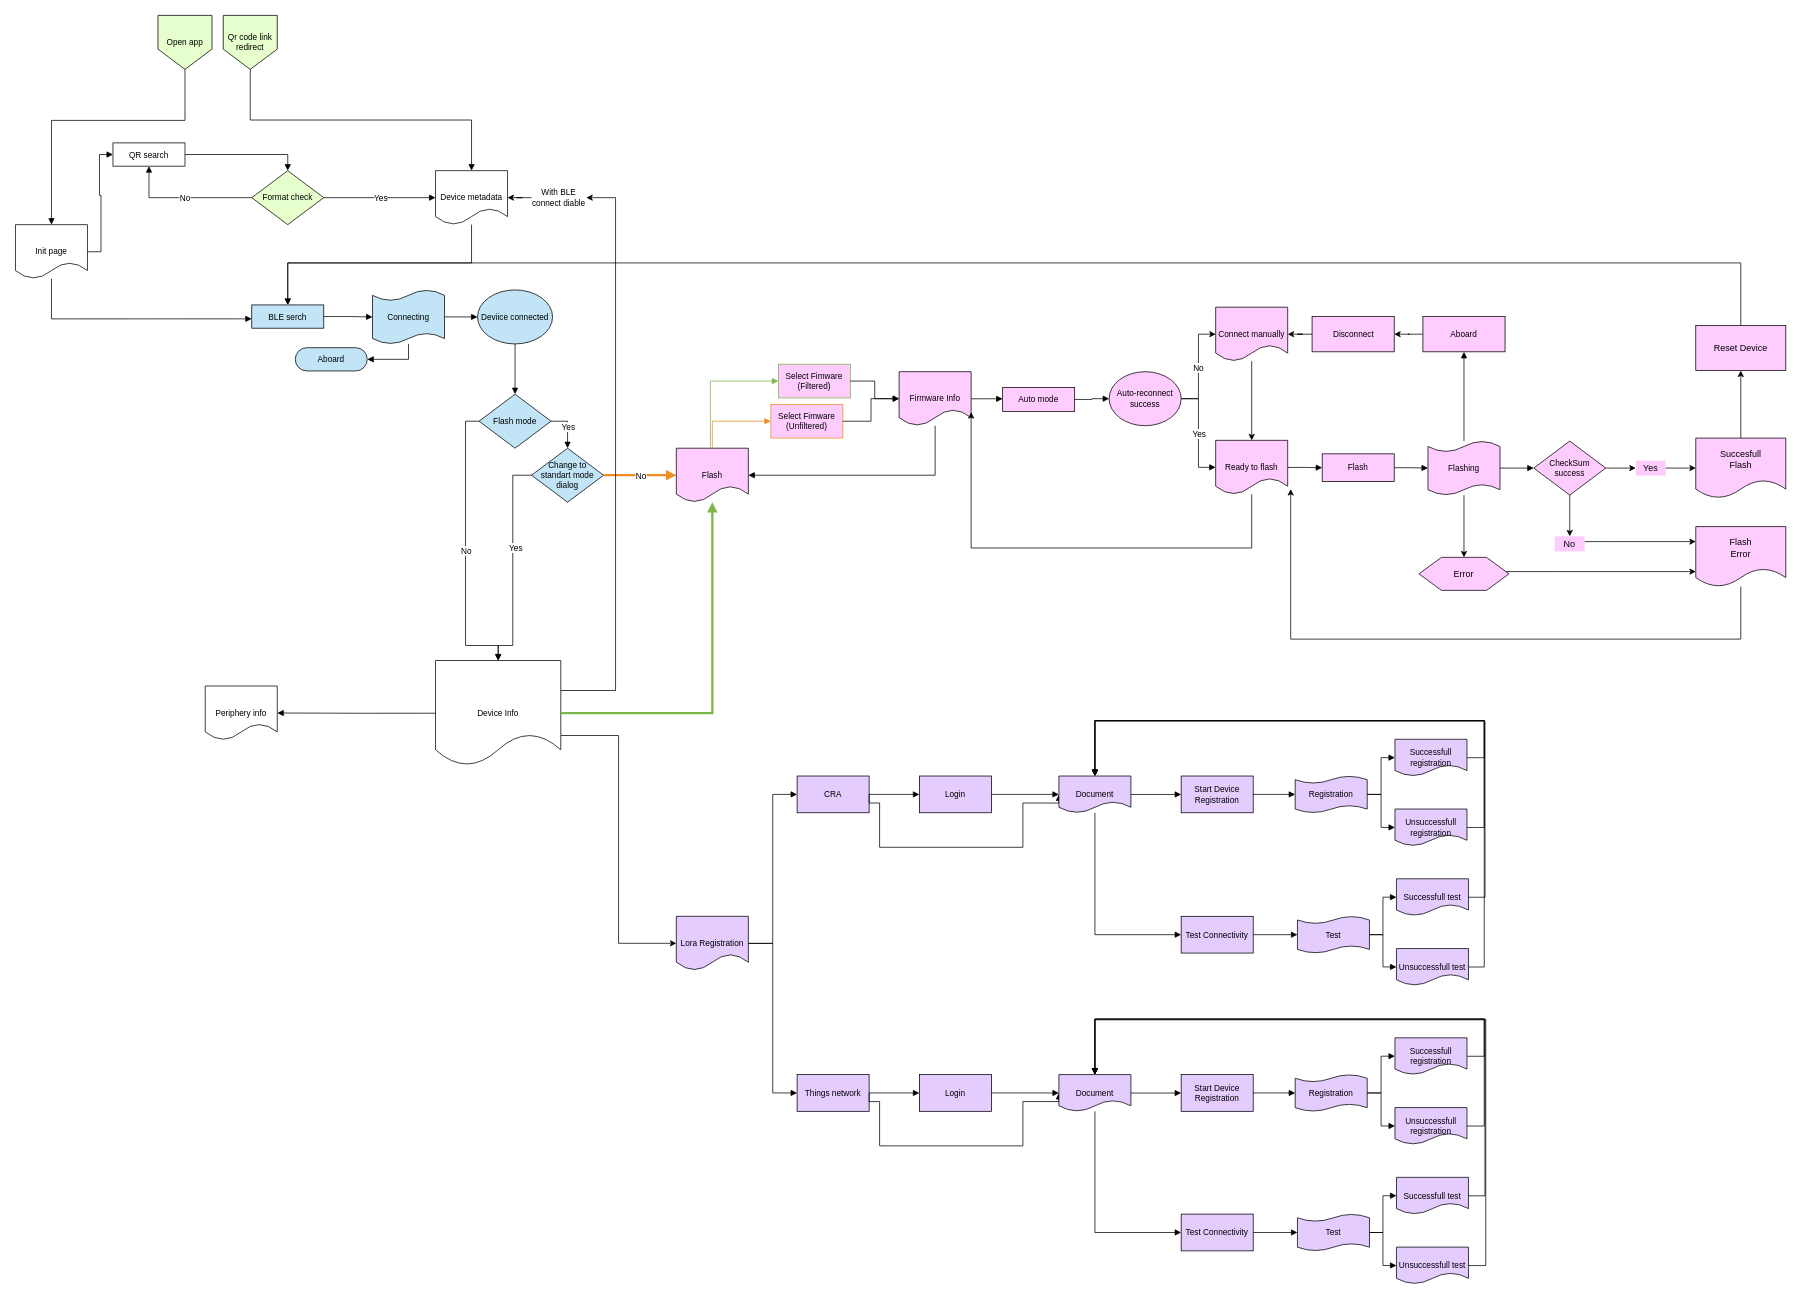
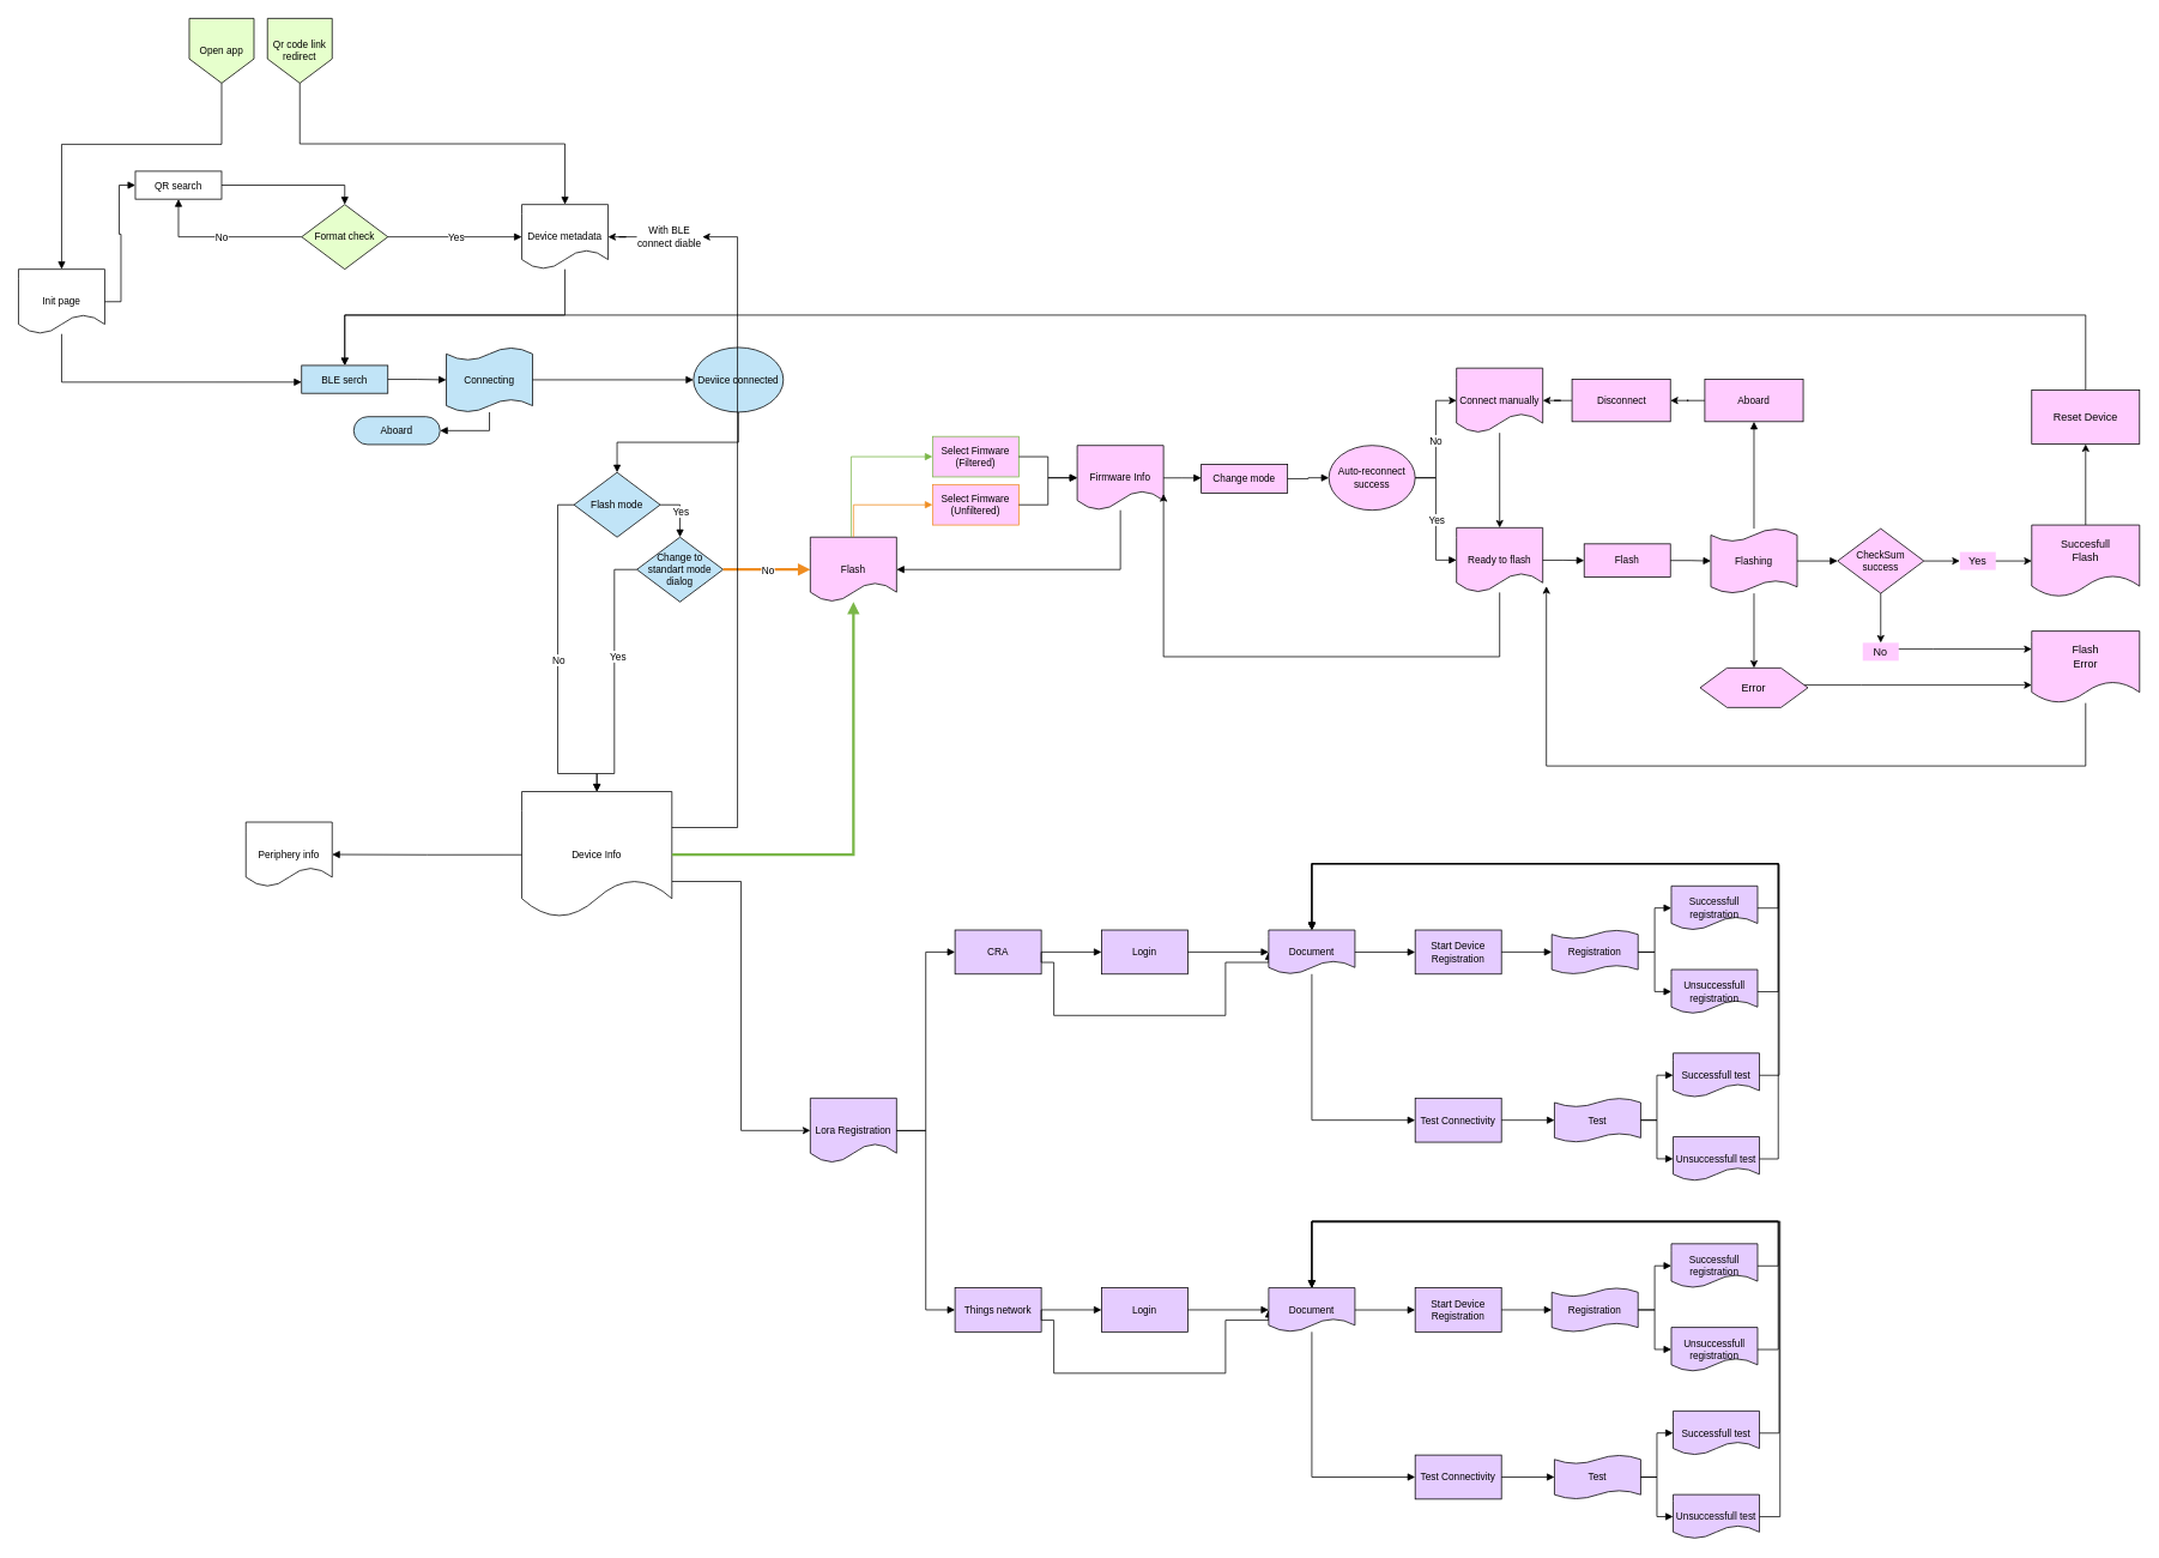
- <mxCell id="40" value="Deviice connected" style="html=1;whiteSpace=wrap;ellipse;fontSize=11;fontColor=#000000;spacing=3;strokeOpacity=100;fillOpacity=100;fillColor=#c1e4f7;" parent="1" vertex="1"><mxGeometry x="636" y="386" width="100" height="72" as="geometry" /></mxCell>
+ <mxCell id="40" value="Deviice connected" style="html=1;whiteSpace=wrap;ellipse;fontSize=11;fontColor=#000000;spacing=3;strokeOpacity=100;fillOpacity=100;fillColor=#c1e4f7;" parent="1" vertex="1"><mxGeometry x="771" y="386" width="100" height="72" as="geometry" /></mxCell>
- <mxCell id="51" value="Auto mode" style="html=1;whiteSpace=wrap;;fontSize=11;fontColor=#000000;spacing=3;strokeOpacity=100;fillOpacity=100;fillColor=#FFCCFF;" parent="46" vertex="1"><mxGeometry x="435" y="126" width="96" height="32" as="geometry" /></mxCell>
+ <mxCell id="51" value="Change mode" style="html=1;whiteSpace=wrap;;fontSize=11;fontColor=#000000;spacing=3;strokeOpacity=100;fillOpacity=100;fillColor=#FFCCFF;" parent="46" vertex="1"><mxGeometry x="435" y="126" width="96" height="32" as="geometry" /></mxCell>
- <mxCell id="53" value="Select Fimware  (Unfiltered)" style="html=1;whiteSpace=wrap;;fontSize=11;fontColor=#000000;spacing=3;strokeColor=#ef8d22;strokeOpacity=100;fillOpacity=100;fillColor=#FFCCFF;" parent="46" vertex="1"><mxGeometry x="126" y="148.5" width="96" height="45" as="geometry" /></mxCell>
+ <mxCell id="53" value="Select Fimware  (Unfiltered)" style="html=1;whiteSpace=wrap;;fontSize=11;fontColor=#000000;spacing=3;strokeColor=#ef8d22;strokeOpacity=100;fillOpacity=100;fillColor=#FFCCFF;" parent="46" vertex="1"><mxGeometry x="136" y="148.5" width="96" height="45" as="geometry" /></mxCell>
